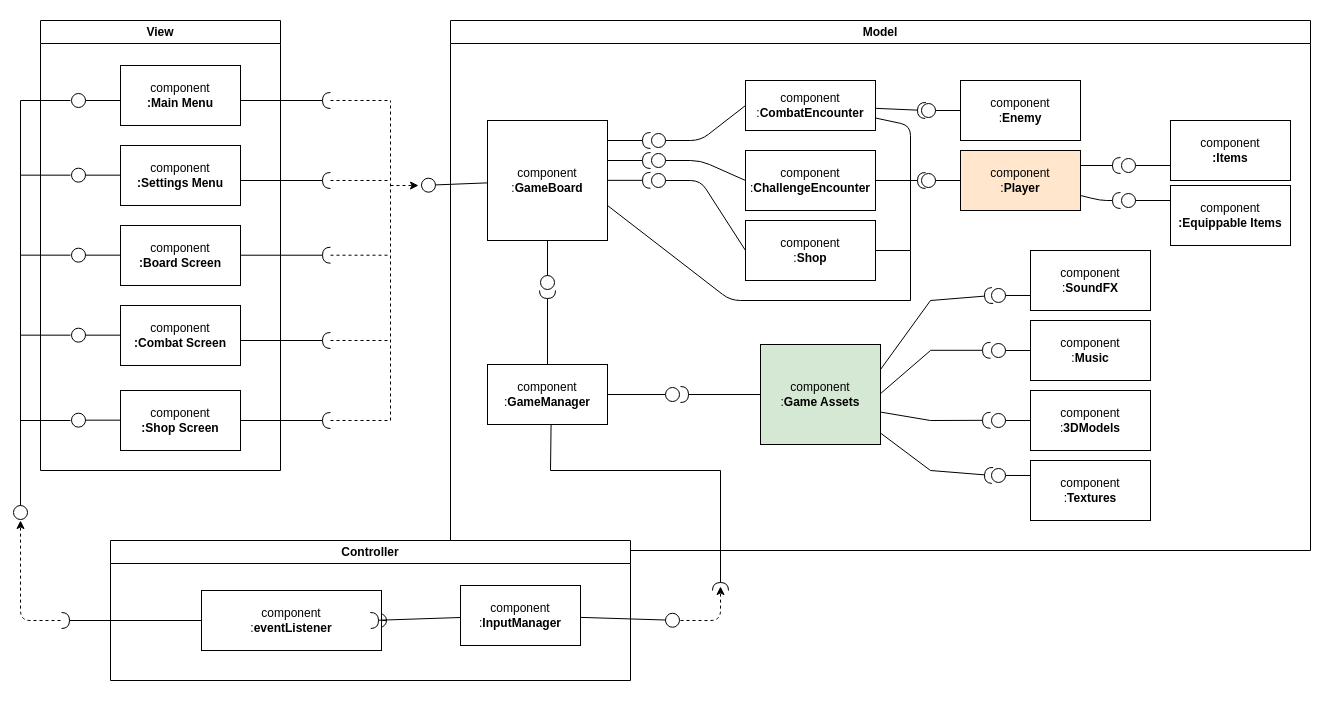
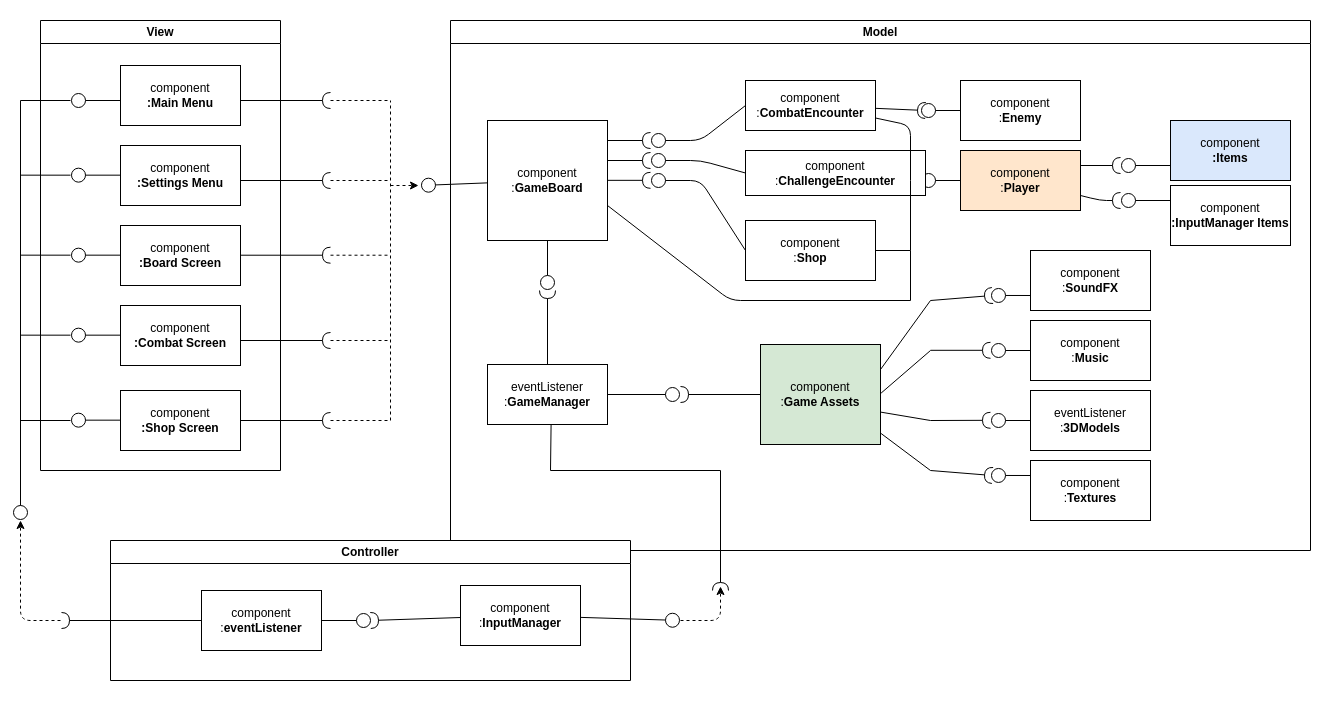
- <mxCell id="19" value="component&lt;br&gt;&lt;b&gt;:Items&lt;/b&gt;" style="rounded=0;whiteSpace=wrap;html=1;" vertex="1" parent="17"><mxGeometry x="720" y="100" width="120" height="60" as="geometry" /></mxCell>
+ <mxCell id="19" value="component&lt;br&gt;&lt;b&gt;:Items&lt;/b&gt;" style="rounded=0;whiteSpace=wrap;html=1;fillColor=#dae8fc;" vertex="1" parent="17"><mxGeometry x="720" y="100" width="120" height="60" as="geometry" /></mxCell>
- <mxCell id="53" value="component&lt;br&gt;:&lt;b&gt;ChallengeEncounter&lt;/b&gt;" style="rounded=0;whiteSpace=wrap;html=1;" vertex="1" parent="17"><mxGeometry x="295" y="130" width="130" height="60" as="geometry" /></mxCell>
+ <mxCell id="53" value="component&lt;br&gt;:&lt;b&gt;ChallengeEncounter&lt;/b&gt;" style="rounded=0;whiteSpace=wrap;html=1;" vertex="1" parent="17"><mxGeometry x="295" y="130" width="180" height="45" as="geometry" /></mxCell>
- <mxCell id="21" value="component&lt;br&gt;&lt;b&gt;:Equippable Items&lt;/b&gt;" style="rounded=0;whiteSpace=wrap;html=1;" vertex="1" parent="17"><mxGeometry x="720" y="165" width="120" height="60" as="geometry" /></mxCell>
+ <mxCell id="21" value="component&lt;br&gt;&lt;b&gt;:InputManager Items&lt;/b&gt;" style="rounded=0;whiteSpace=wrap;html=1;" vertex="1" parent="17"><mxGeometry x="720" y="165" width="120" height="60" as="geometry" /></mxCell>
- <mxCell id="31" value="component&lt;br&gt;:&lt;b&gt;GameManager&lt;/b&gt;" style="rounded=0;whiteSpace=wrap;html=1;" vertex="1" parent="17"><mxGeometry x="37" y="344" width="120" height="60" as="geometry" /></mxCell>
+ <mxCell id="31" value="eventListener&lt;br&gt;:&lt;b&gt;GameManager&lt;/b&gt;" style="rounded=0;whiteSpace=wrap;html=1;" vertex="1" parent="17"><mxGeometry x="37" y="344" width="120" height="60" as="geometry" /></mxCell>
- <mxCell id="43" value="component&lt;br&gt;:&lt;b&gt;3DModels&lt;/b&gt;" style="rounded=0;whiteSpace=wrap;html=1;" vertex="1" parent="17"><mxGeometry x="580" y="370" width="120" height="60" as="geometry" /></mxCell>
+ <mxCell id="43" value="eventListener&lt;br&gt;:&lt;b&gt;3DModels&lt;/b&gt;" style="rounded=0;whiteSpace=wrap;html=1;" vertex="1" parent="17"><mxGeometry x="580" y="370" width="120" height="60" as="geometry" /></mxCell>
- <mxCell id="89" value="component&lt;br&gt;:&lt;b&gt;eventListener&lt;/b&gt;" style="rounded=0;whiteSpace=wrap;html=1;" vertex="1" parent="86"><mxGeometry x="91" y="50" width="180" height="60" as="geometry" /></mxCell>
+ <mxCell id="89" value="component&lt;br&gt;:&lt;b&gt;eventListener&lt;/b&gt;" style="rounded=0;whiteSpace=wrap;html=1;" vertex="1" parent="86"><mxGeometry x="91" y="50" width="120" height="60" as="geometry" /></mxCell>
